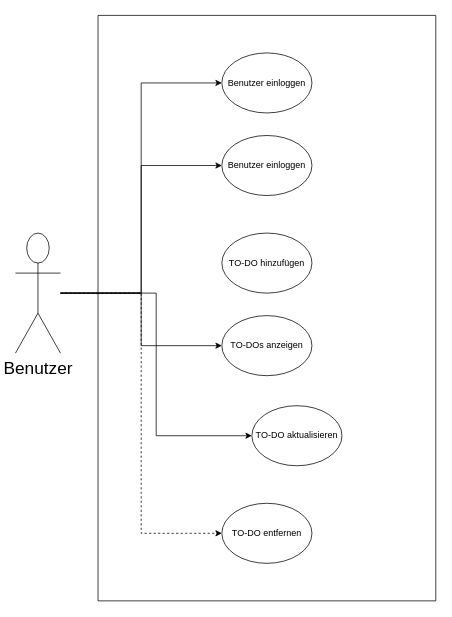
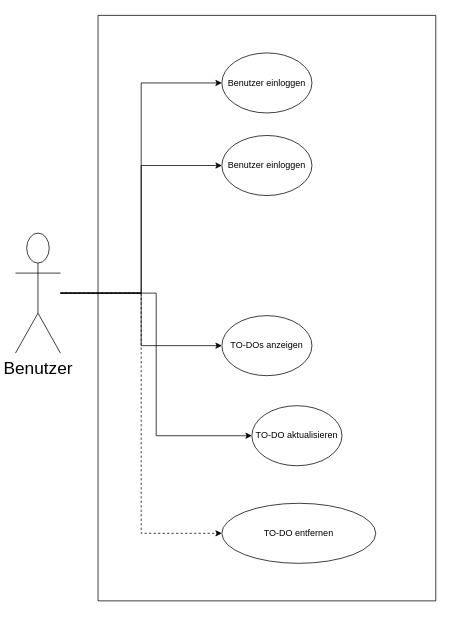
- <mxCell id="12" value="TO-DO hinzufügen" style="ellipse;whiteSpace=wrap;html=1;" vertex="1" parent="8"><mxGeometry x="165" y="290" width="120" height="80" as="geometry" /></mxCell>
- <mxCell id="13" value="TO-DO entfernen" style="ellipse;whiteSpace=wrap;html=1;" vertex="1" parent="8"><mxGeometry x="165" y="650" width="120" height="80" as="geometry" /></mxCell>
+ <mxCell id="13" value="TO-DO entfernen" style="ellipse;whiteSpace=wrap;html=1;" vertex="1" parent="8"><mxGeometry x="165" y="650" width="205" height="80" as="geometry" /></mxCell>
